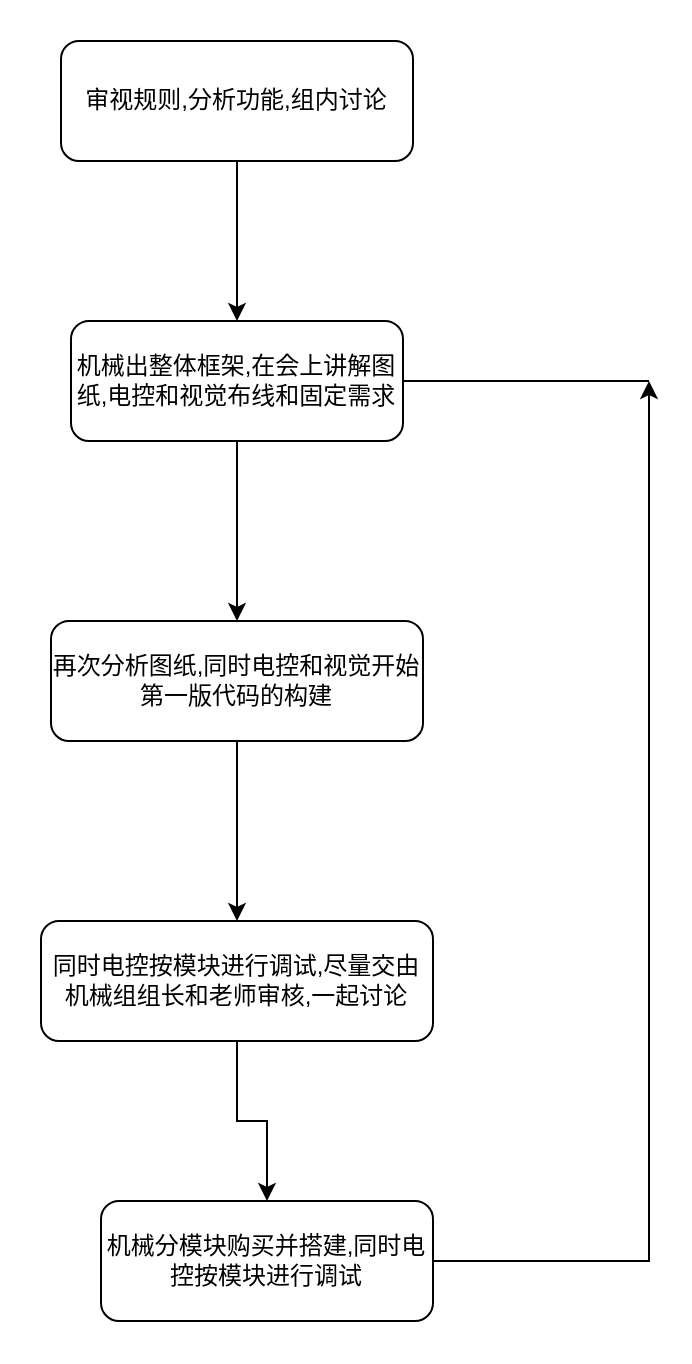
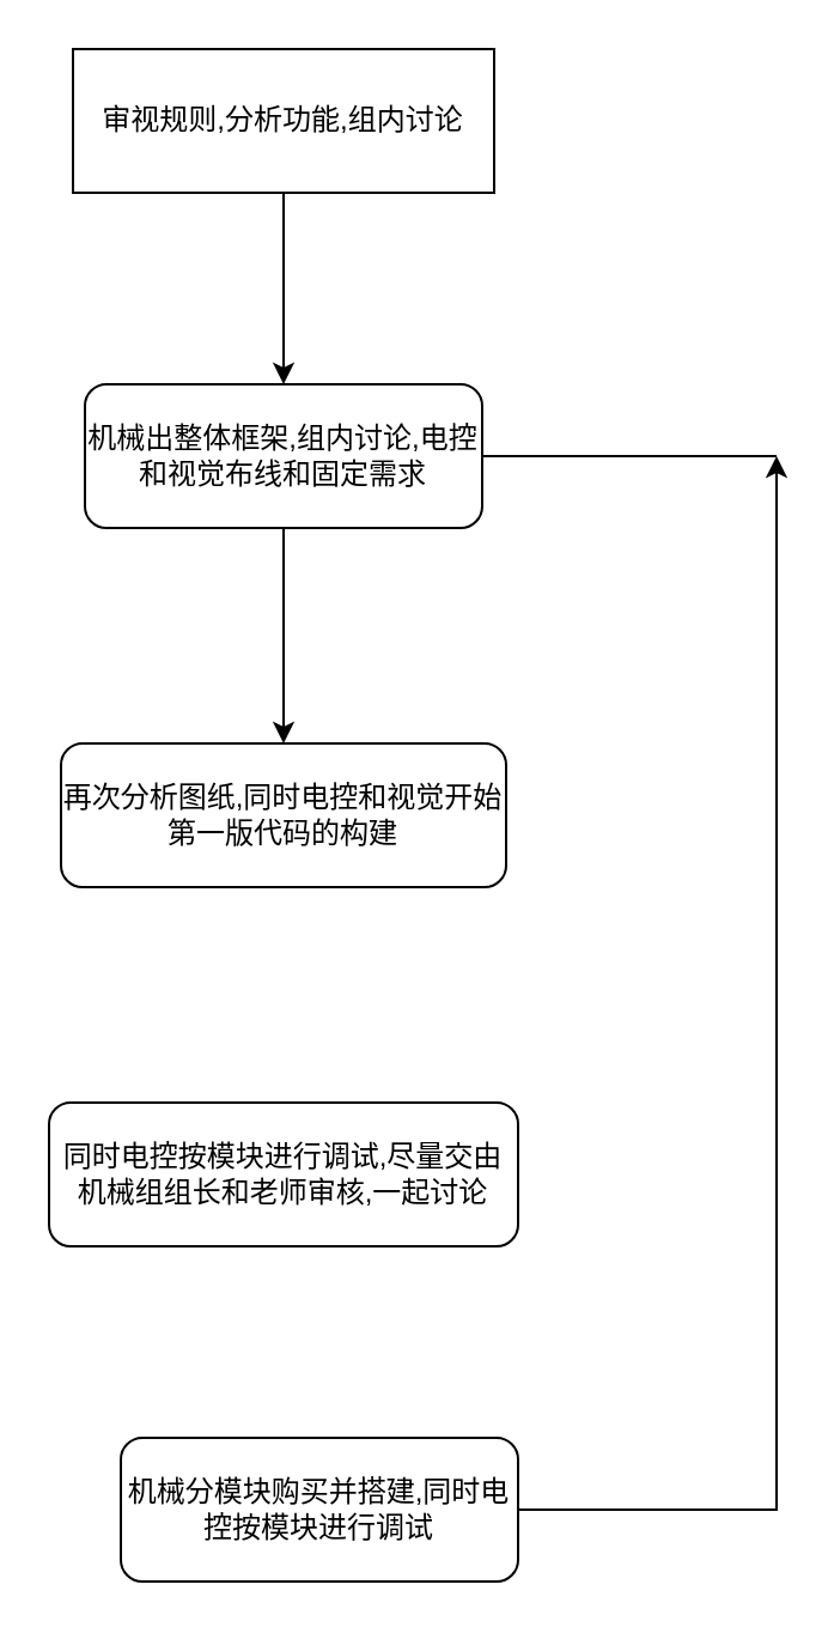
- <mxCell id="3" value="审视规则,分析功能,组内讨论" style="rounded=1;whiteSpace=wrap;html=1;" vertex="1" parent="1"><mxGeometry x="30" y="20" width="176" height="60" as="geometry" /></mxCell>
+ <mxCell id="3" value="审视规则,分析功能,组内讨论" style="whiteSpace=wrap;html=1;rounded=0;" vertex="1" parent="1"><mxGeometry x="30" y="20" width="176" height="60" as="geometry" /></mxCell>
- <mxCell id="5" value="机械出整体框架,在会上讲解图纸,电控和视觉布线和固定需求" style="whiteSpace=wrap;html=1;rounded=1;" vertex="1" parent="1"><mxGeometry x="35" y="160" width="166" height="60" as="geometry" /></mxCell>
+ <mxCell id="5" value="机械出整体框架,组内讨论,电控和视觉布线和固定需求" style="whiteSpace=wrap;html=1;rounded=1;" vertex="1" parent="1"><mxGeometry x="35" y="160" width="166" height="60" as="geometry" /></mxCell>
- <mxCell id="6" value="" style="edgeStyle=orthogonalEdgeStyle;rounded=0;orthogonalLoop=1;jettySize=auto;html=1;" edge="1" parent="1" source="7" target="11"><mxGeometry relative="1" as="geometry" /></mxCell>
- <mxCell id="10" value="" style="edgeStyle=orthogonalEdgeStyle;rounded=0;orthogonalLoop=1;jettySize=auto;html=1;" edge="1" parent="1" source="11" target="9"><mxGeometry relative="1" as="geometry" /></mxCell>
